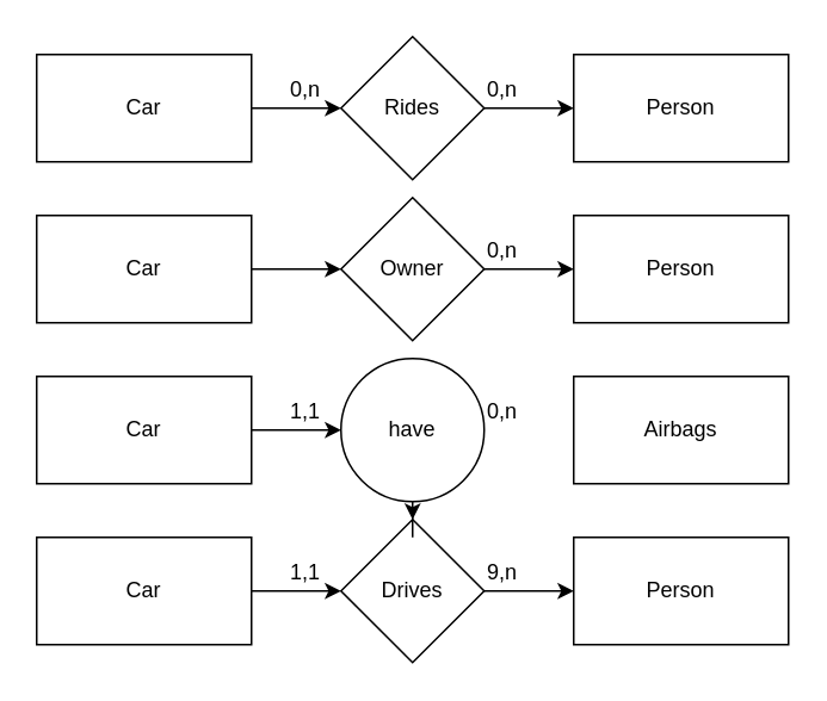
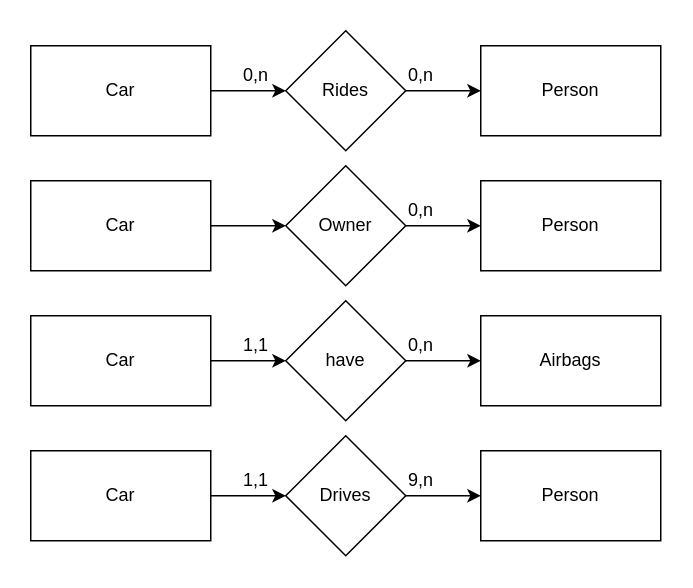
- <mxCell id="25" value="have" style="ellipse;whiteSpace=wrap;html=1;" parent="1" vertex="1"><mxGeometry x="190" y="200" width="80" height="80" as="geometry" /></mxCell>
+ <mxCell id="25" value="have" style="rhombus;whiteSpace=wrap;html=1;" parent="1" vertex="1"><mxGeometry x="190" y="200" width="80" height="80" as="geometry" /></mxCell>
- <mxCell id="24" value="" style="edgeStyle=orthogonalEdgeStyle;rounded=0;orthogonalLoop=1;jettySize=auto;html=1;" parent="1" source="25" target="11" edge="1"><mxGeometry relative="1" as="geometry" /></mxCell>
+ <mxCell id="24" value="" style="edgeStyle=orthogonalEdgeStyle;rounded=0;orthogonalLoop=1;jettySize=auto;html=1;" parent="1" source="25" target="26" edge="1"><mxGeometry relative="1" as="geometry" /></mxCell>
